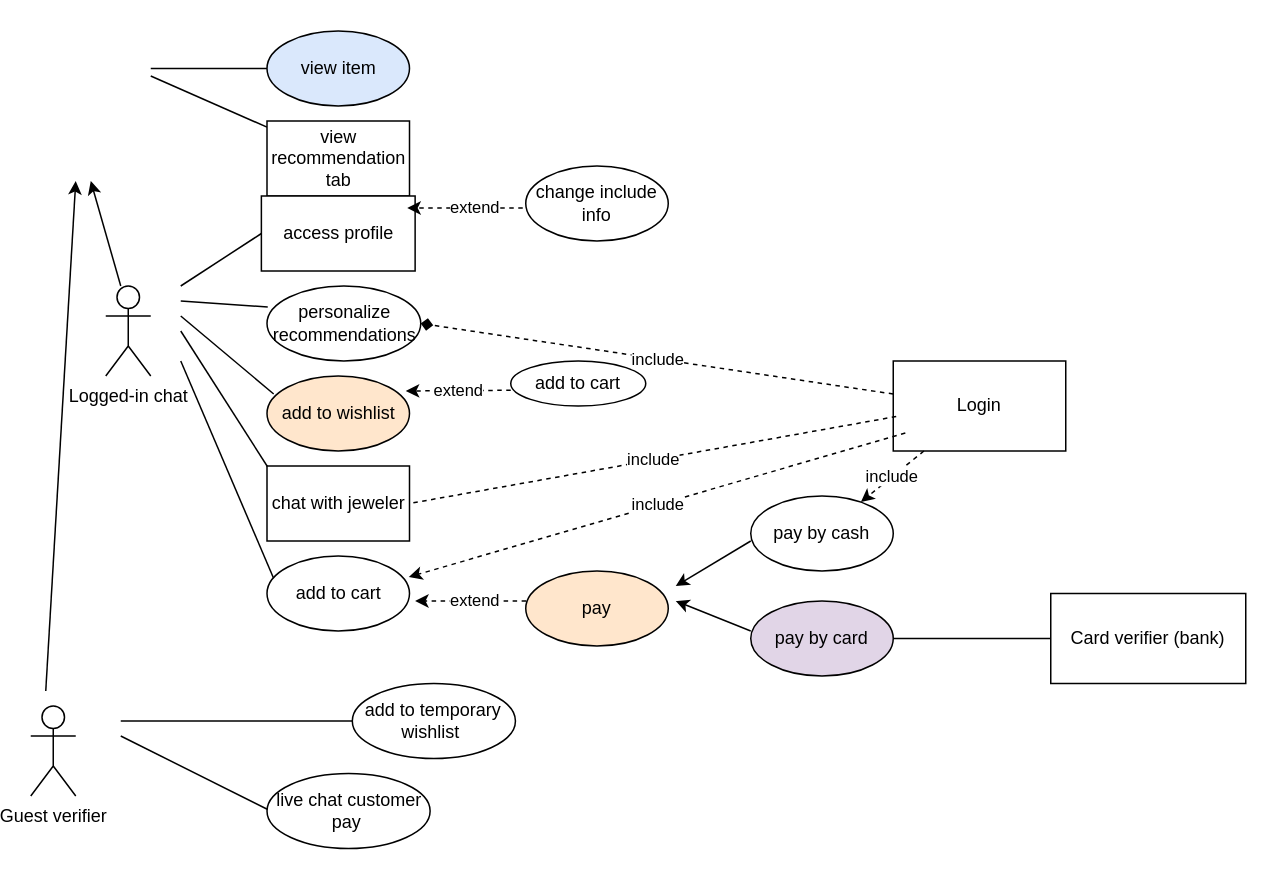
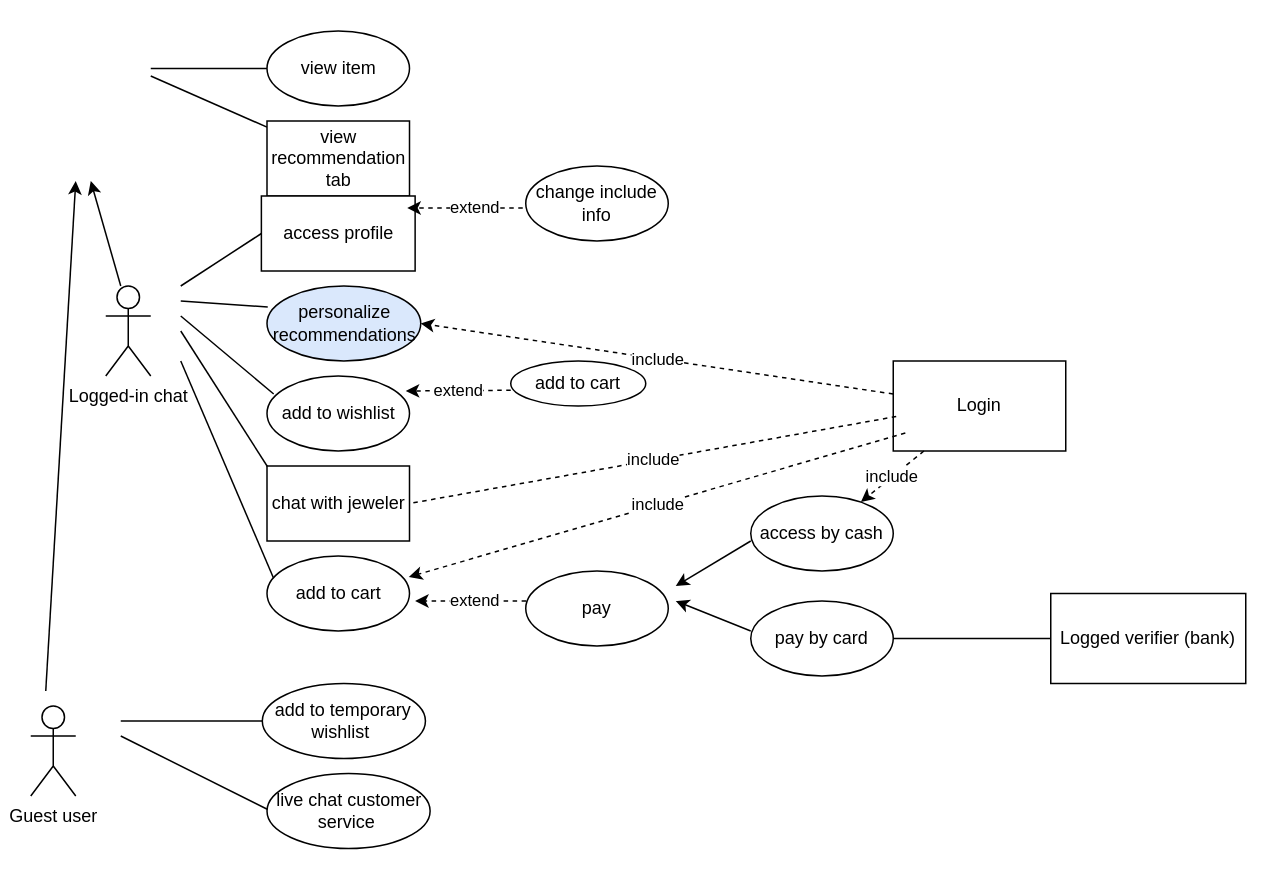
- <mxCell id="10" value="view item" style="ellipse;whiteSpace=wrap;html=1;fillColor=#dae8fc;" vertex="1" parent="1"><mxGeometry x="177.5" y="20" width="95" height="50" as="geometry" /></mxCell>
+ <mxCell id="10" value="view item" style="ellipse;whiteSpace=wrap;html=1;" vertex="1" parent="1"><mxGeometry x="177.5" y="20" width="95" height="50" as="geometry" /></mxCell>
- <mxCell id="13" value="personalize recommendations" style="ellipse;whiteSpace=wrap;html=1;" vertex="1" parent="1"><mxGeometry x="177.5" y="190" width="102.5" height="50" as="geometry" /></mxCell>
+ <mxCell id="13" value="personalize recommendations" style="ellipse;whiteSpace=wrap;html=1;fillColor=#dae8fc;" vertex="1" parent="1"><mxGeometry x="177.5" y="190" width="102.5" height="50" as="geometry" /></mxCell>
- <mxCell id="38" value="include" style="endArrow=diamond;html=1;rounded=0;dashed=1;entryX=1;entryY=0.5;entryDx=0;entryDy=0;exitX=0;exitY=0.367;exitDx=0;exitDy=0;exitPerimeter=0;" edge="1" parent="1" source="32" target="13"><mxGeometry relative="1" as="geometry"><mxPoint x="612" y="266" as="sourcePoint" /><mxPoint x="283" y="173" as="targetPoint" /></mxGeometry></mxCell>
+ <mxCell id="38" value="include" style="endArrow=classic;html=1;rounded=0;dashed=1;entryX=1;entryY=0.5;entryDx=0;entryDy=0;exitX=0;exitY=0.367;exitDx=0;exitDy=0;exitPerimeter=0;" edge="1" parent="1" source="32" target="13"><mxGeometry relative="1" as="geometry"><mxPoint x="612" y="266" as="sourcePoint" /><mxPoint x="283" y="173" as="targetPoint" /></mxGeometry></mxCell>
- <mxCell id="15" value="add to wishlist" style="ellipse;whiteSpace=wrap;html=1;fillColor=#ffe6cc;" vertex="1" parent="1"><mxGeometry x="177.5" y="250" width="95" height="50" as="geometry" /></mxCell>
+ <mxCell id="15" value="add to wishlist" style="ellipse;whiteSpace=wrap;html=1;" vertex="1" parent="1"><mxGeometry x="177.5" y="250" width="95" height="50" as="geometry" /></mxCell>
- <mxCell id="29" value="pay by cash" style="ellipse;whiteSpace=wrap;html=1;" vertex="1" parent="1"><mxGeometry x="500" y="330" width="95" height="50" as="geometry" /></mxCell>
+ <mxCell id="29" value="access by cash" style="ellipse;whiteSpace=wrap;html=1;" vertex="1" parent="1"><mxGeometry x="500" y="330" width="95" height="50" as="geometry" /></mxCell>
- <mxCell id="25" value="pay" style="ellipse;whiteSpace=wrap;html=1;fillColor=#ffe6cc;" vertex="1" parent="1"><mxGeometry x="350" y="380" width="95" height="50" as="geometry" /></mxCell>
+ <mxCell id="25" value="pay" style="ellipse;whiteSpace=wrap;html=1;" vertex="1" parent="1"><mxGeometry x="350" y="380" width="95" height="50" as="geometry" /></mxCell>
- <mxCell id="28" value="pay by card" style="ellipse;whiteSpace=wrap;html=1;fillColor=#e1d5e7;" vertex="1" parent="1"><mxGeometry x="500" y="400" width="95" height="50" as="geometry" /></mxCell>
+ <mxCell id="28" value="pay by card" style="ellipse;whiteSpace=wrap;html=1;" vertex="1" parent="1"><mxGeometry x="500" y="400" width="95" height="50" as="geometry" /></mxCell>
- <mxCell id="31" value="Card verifier (bank)" style="text;align=center;html=1;verticalAlign=middle;whiteSpace=wrap;rounded=0;strokeColor=default;" vertex="1" parent="1"><mxGeometry x="700" y="395" width="130" height="60" as="geometry" /></mxCell>
+ <mxCell id="31" value="Logged verifier (bank)" style="text;align=center;html=1;verticalAlign=middle;whiteSpace=wrap;rounded=0;strokeColor=default;" vertex="1" parent="1"><mxGeometry x="700" y="395" width="130" height="60" as="geometry" /></mxCell>
- <mxCell id="34" value="add to temporary wishlist&amp;nbsp;" style="ellipse;whiteSpace=wrap;html=1;" vertex="1" parent="1"><mxGeometry x="234.38" y="455" width="108.75" height="50" as="geometry" /></mxCell>
+ <mxCell id="34" value="add to temporary wishlist&amp;nbsp;" style="ellipse;whiteSpace=wrap;html=1;" vertex="1" parent="1"><mxGeometry x="174.38" y="455" width="108.75" height="50" as="geometry" /></mxCell>
- <mxCell id="36" value="live chat customer pay&amp;nbsp;" style="ellipse;whiteSpace=wrap;html=1;" vertex="1" parent="1"><mxGeometry x="177.5" y="515" width="108.75" height="50" as="geometry" /></mxCell>
+ <mxCell id="36" value="live chat customer service&amp;nbsp;" style="ellipse;whiteSpace=wrap;html=1;" vertex="1" parent="1"><mxGeometry x="177.5" y="515" width="108.75" height="50" as="geometry" /></mxCell>
- <mxCell id="4" value="Guest verifier" style="shape=umlActor;verticalLabelPosition=bottom;verticalAlign=top;html=1;outlineConnect=0;" vertex="1" parent="1"><mxGeometry x="20" y="470" width="30" height="60" as="geometry" /></mxCell>
+ <mxCell id="4" value="Guest user" style="shape=umlActor;verticalLabelPosition=bottom;verticalAlign=top;html=1;outlineConnect=0;" vertex="1" parent="1"><mxGeometry x="20" y="470" width="30" height="60" as="geometry" /></mxCell>
